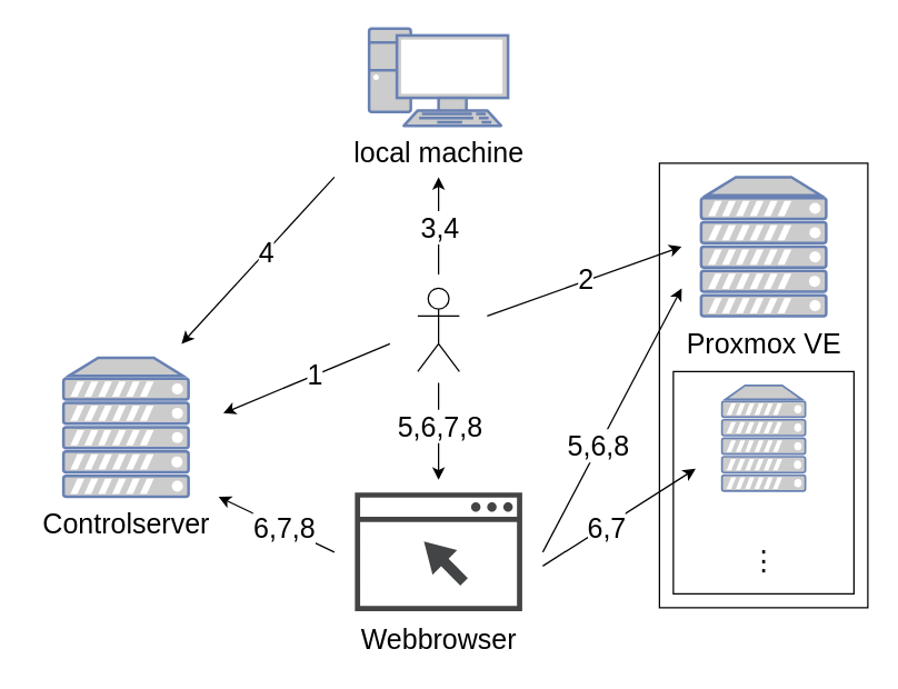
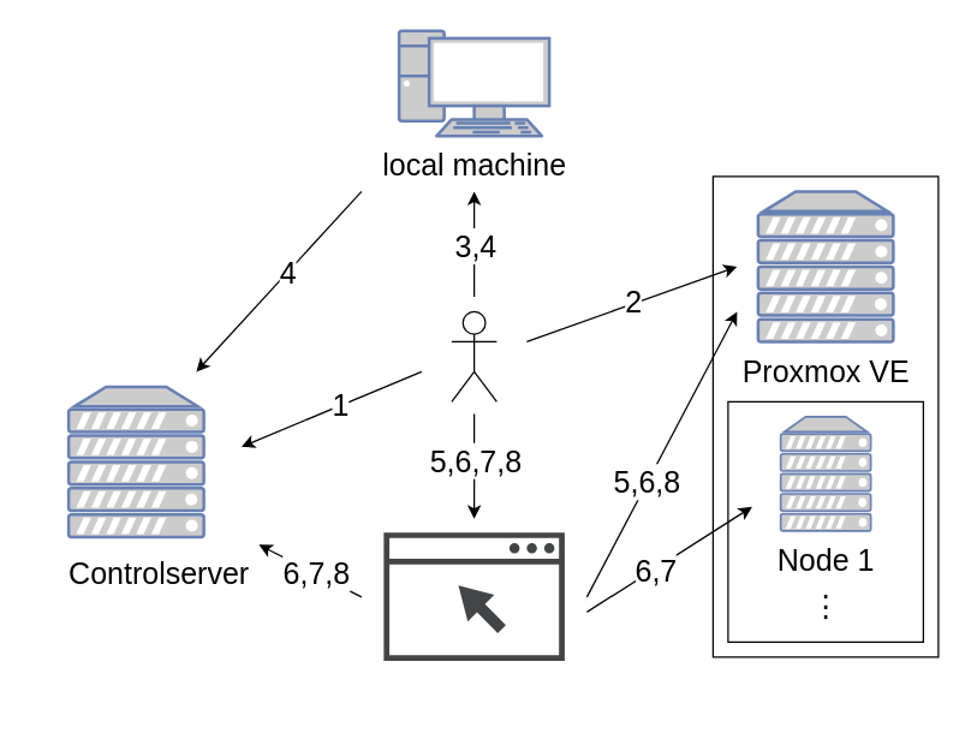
+ <mxCell id="26" value="Node 1" style="text;html=1;align=center;verticalAlign=middle;resizable=0;points=[];autosize=1;fontSize=20;" vertex="1" parent="1"><mxGeometry x="509" y="357" width="80" height="30" as="geometry" /></mxCell>
- <mxCell id="5" value="Controlserver" style="text;html=1;align=center;verticalAlign=middle;resizable=0;points=[];autosize=1;fontSize=20;" vertex="1" parent="1"><mxGeometry x="20" y="361" width="140" height="30" as="geometry" /></mxCell>
+ <mxCell id="5" value="Controlserver" style="text;html=1;align=center;verticalAlign=middle;resizable=0;points=[];autosize=1;fontSize=20;" vertex="1" parent="1"><mxGeometry x="35" y="366" width="140" height="30" as="geometry" /></mxCell>
- <mxCell id="21" value="Webbrowser" style="text;html=1;align=center;verticalAlign=middle;resizable=0;points=[];autosize=1;fontSize=20;" vertex="1" parent="1"><mxGeometry x="250" y="443.5" width="130" height="30" as="geometry" /></mxCell>
